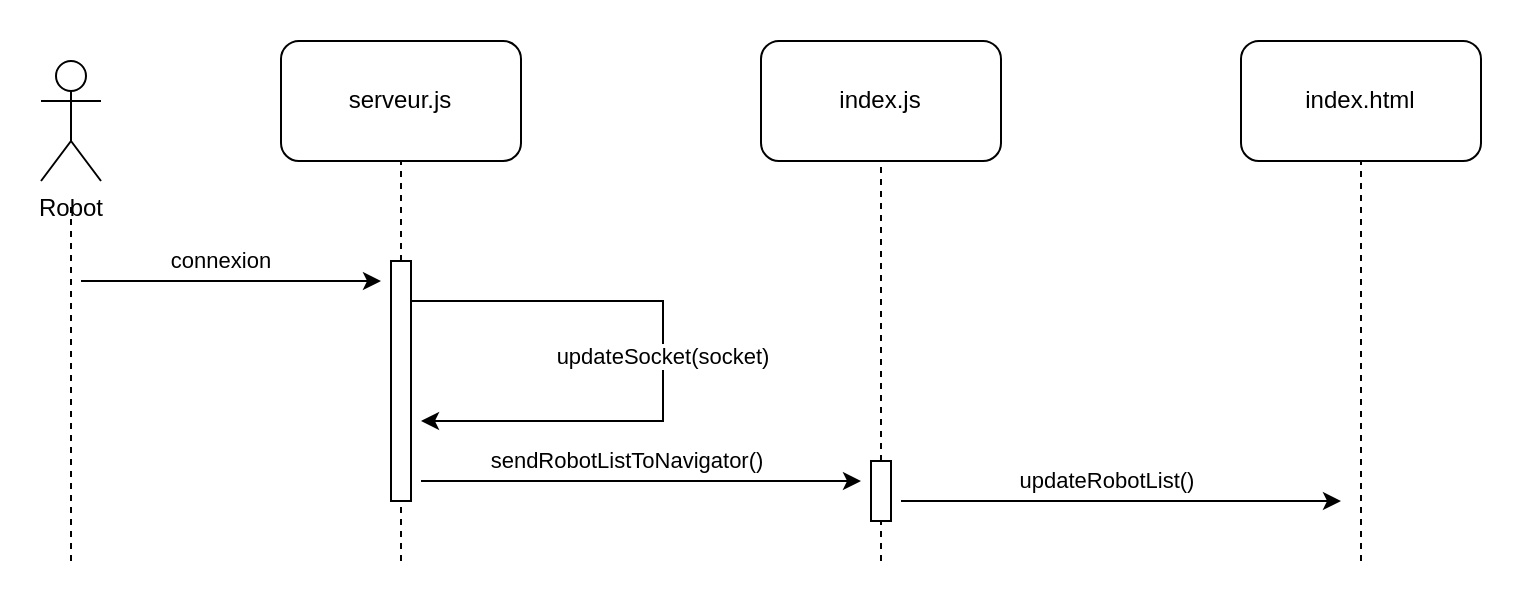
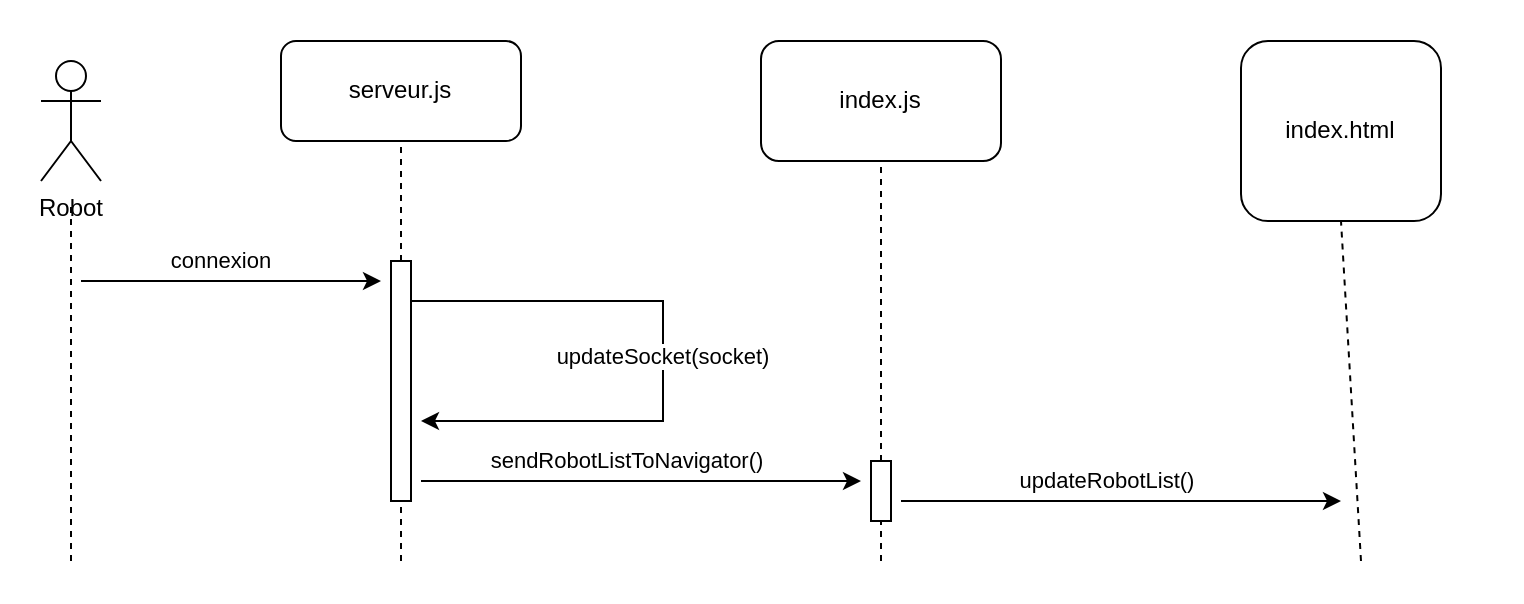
- <mxCell id="2" value="serveur.js" style="rounded=1;whiteSpace=wrap;html=1;" parent="1" vertex="1"><mxGeometry x="140" y="20" width="120" height="60" as="geometry" /></mxCell>
+ <mxCell id="2" value="serveur.js" style="rounded=1;whiteSpace=wrap;html=1;" parent="1" vertex="1"><mxGeometry x="140" y="20" width="120" height="50" as="geometry" /></mxCell>
- <mxCell id="4" value="index.html" style="rounded=1;whiteSpace=wrap;html=1;" parent="1" vertex="1"><mxGeometry x="620" y="20" width="120" height="60" as="geometry" /></mxCell>
+ <mxCell id="4" value="index.html" style="rounded=1;whiteSpace=wrap;html=1;" parent="1" vertex="1"><mxGeometry x="620" y="20" width="100" height="90" as="geometry" /></mxCell>
